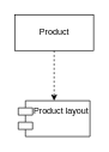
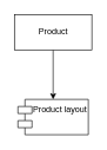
- <mxCell id="3" style="edgeStyle=none;html=1;dashed=1;" edge="1" parent="1" source="4" target="2"><mxGeometry relative="1" as="geometry" /></mxCell>
+ <mxCell id="3" style="edgeStyle=none;html=1;" edge="1" parent="1" source="4" target="2"><mxGeometry relative="1" as="geometry" /></mxCell>
